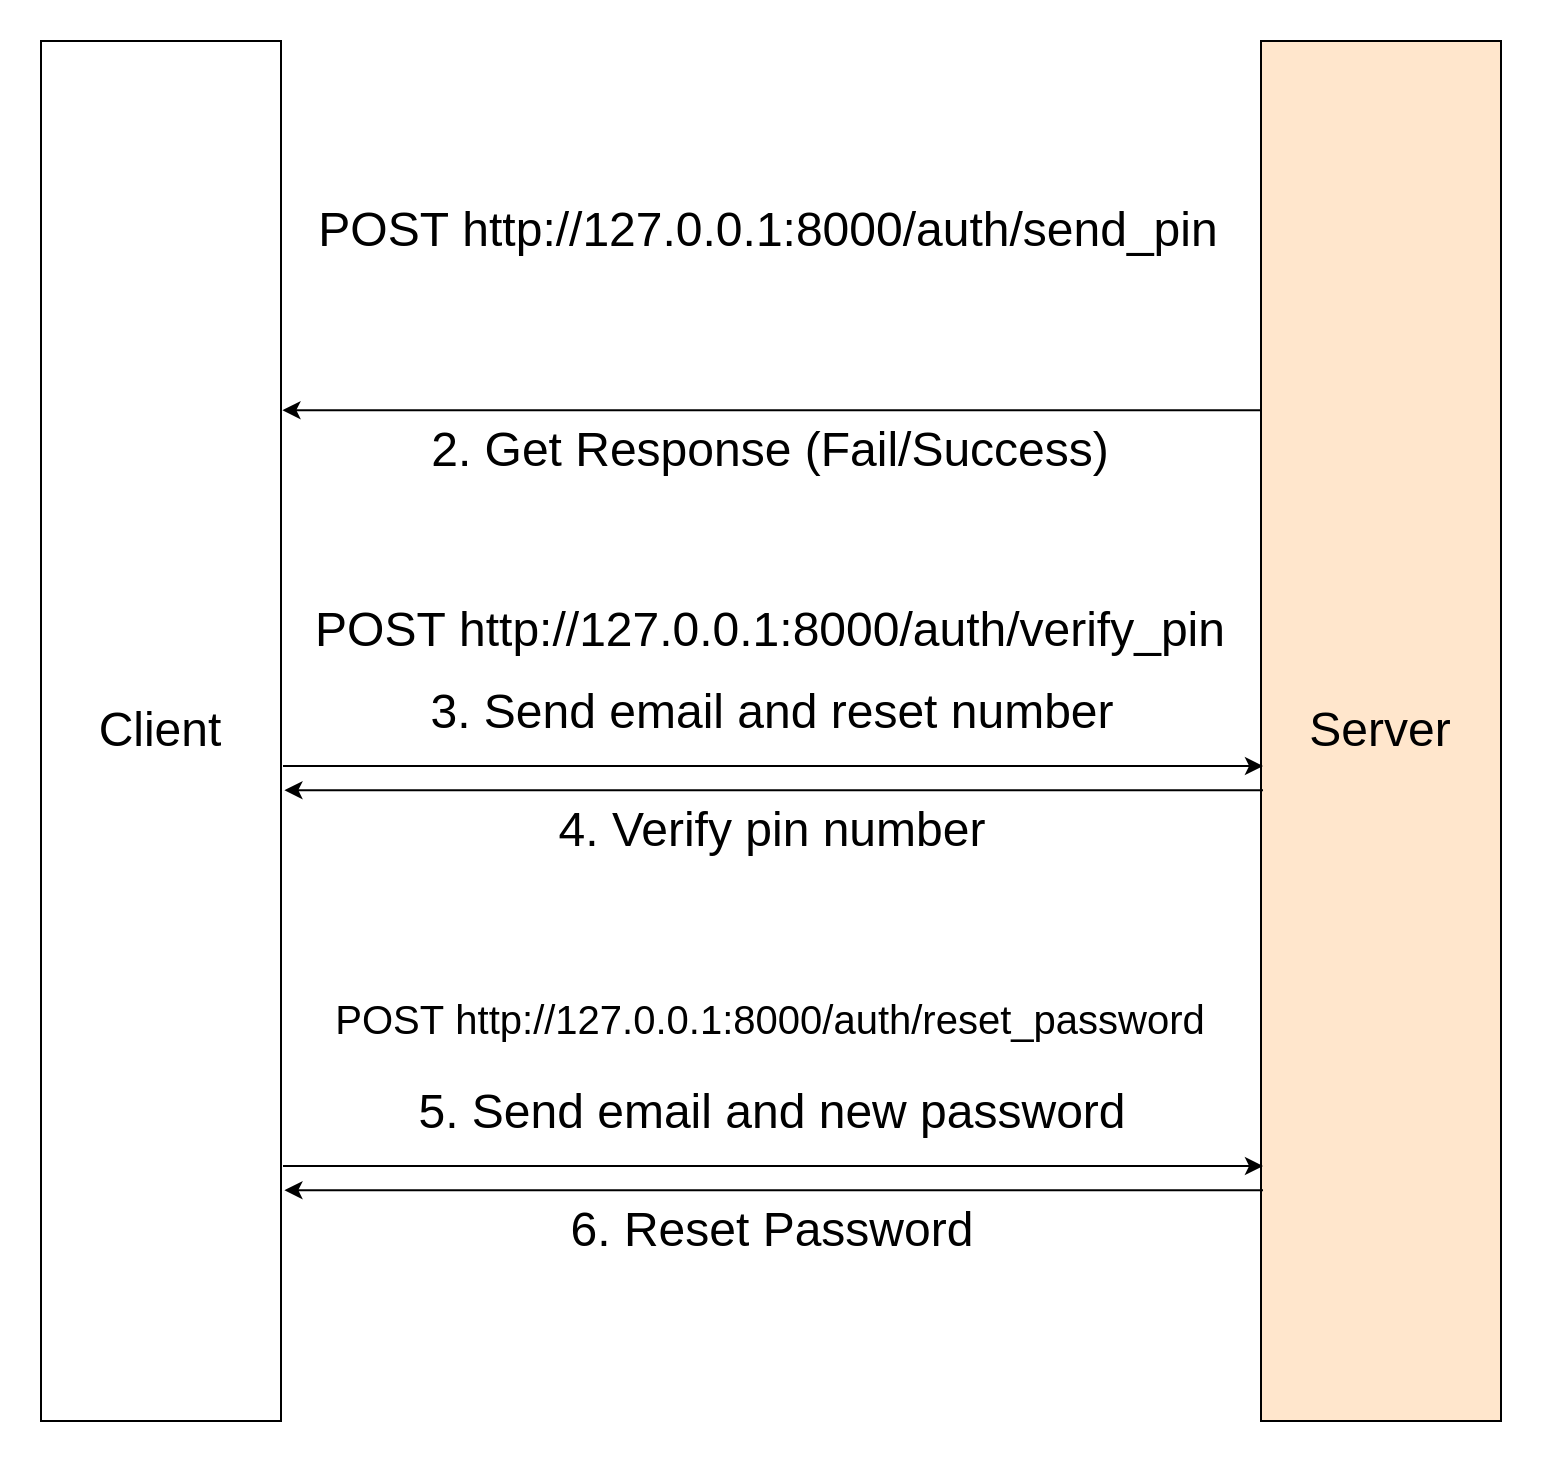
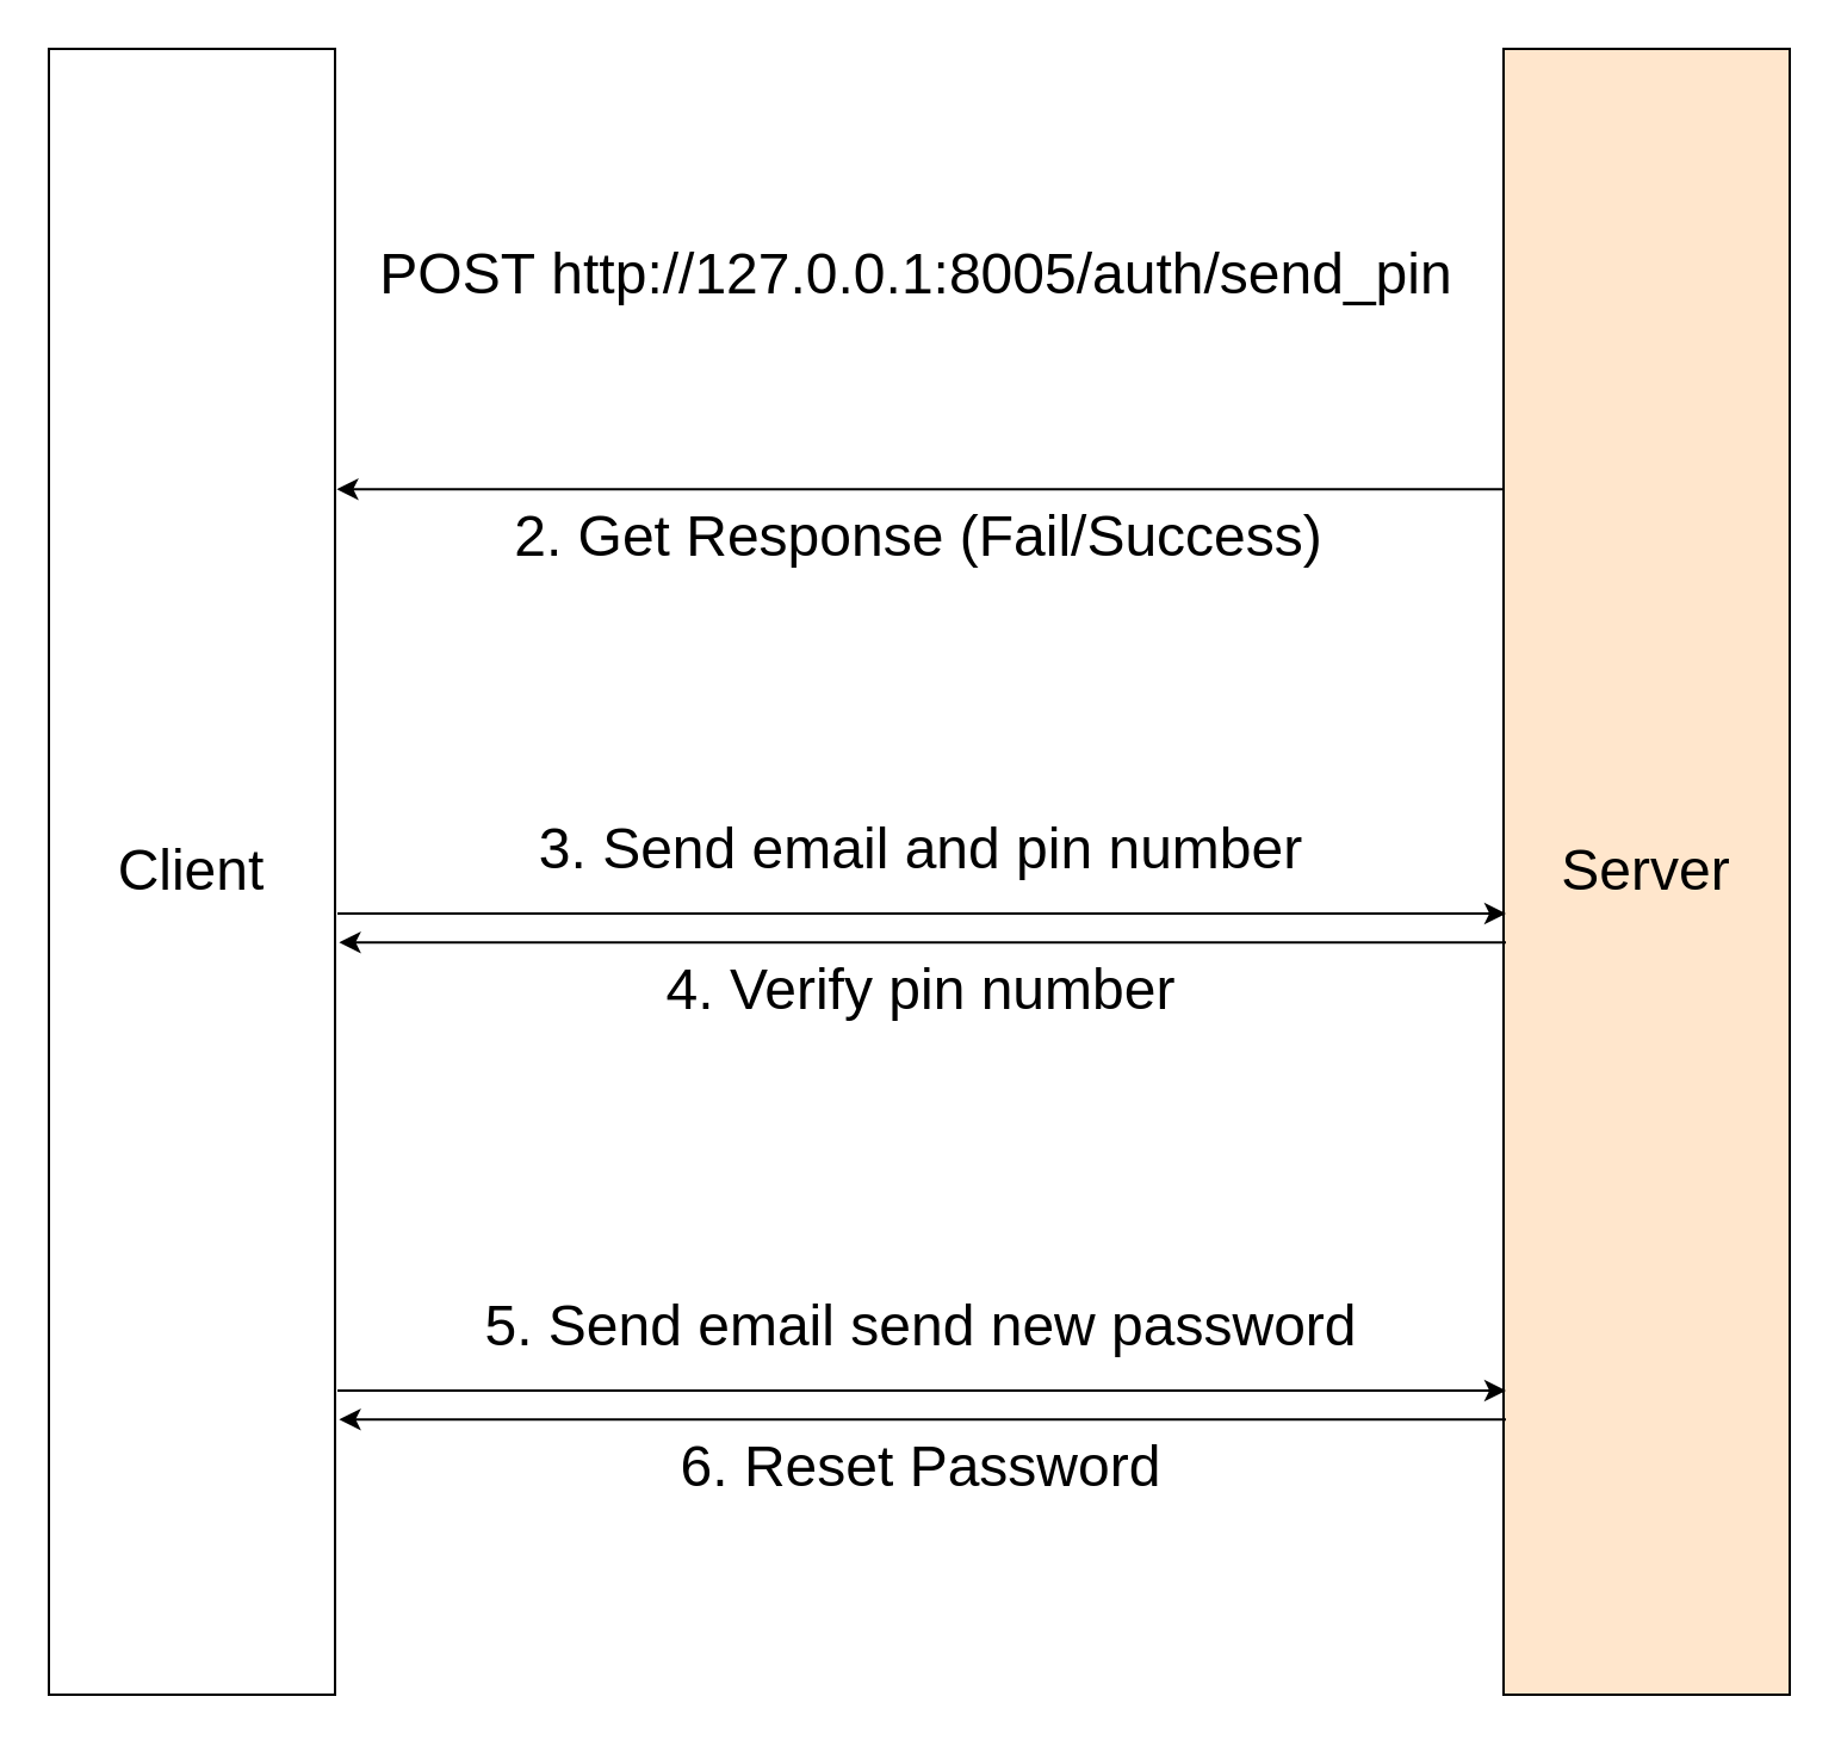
- <mxCell id="4" value="POST&amp;nbsp;http://127.0.0.1:8000/auth/send_pin" style="text;html=1;strokeColor=none;fillColor=none;align=center;verticalAlign=middle;whiteSpace=wrap;rounded=0;fontSize=24;" vertex="1" parent="1"><mxGeometry x="139" y="100" width="490" height="30" as="geometry" /></mxCell>
+ <mxCell id="4" value="POST&amp;nbsp;http://127.0.0.1:8005/auth/send_pin" style="text;html=1;strokeColor=none;fillColor=none;align=center;verticalAlign=middle;whiteSpace=wrap;rounded=0;fontSize=24;" vertex="1" parent="1"><mxGeometry x="139" y="100" width="490" height="30" as="geometry" /></mxCell>
- <mxCell id="8" value="POST&amp;nbsp;http://127.0.0.1:8000/auth/verify_pin" style="text;html=1;strokeColor=none;fillColor=none;align=center;verticalAlign=middle;whiteSpace=wrap;rounded=0;fontSize=24;" vertex="1" parent="1"><mxGeometry x="140" y="300" width="490" height="30" as="geometry" /></mxCell>
- <mxCell id="9" value="3. Send email and reset number" style="text;html=1;strokeColor=none;fillColor=none;align=center;verticalAlign=middle;whiteSpace=wrap;rounded=0;fontSize=24;" vertex="1" parent="1"><mxGeometry x="141" y="341" width="490" height="30" as="geometry" /></mxCell>
+ <mxCell id="9" value="3. Send email and pin number" style="text;html=1;strokeColor=none;fillColor=none;align=center;verticalAlign=middle;whiteSpace=wrap;rounded=0;fontSize=24;" vertex="1" parent="1"><mxGeometry x="141" y="341" width="490" height="30" as="geometry" /></mxCell>
- <mxCell id="13" value="&lt;font style=&quot;font-size: 20px;&quot;&gt;POST&amp;nbsp;http://127.0.0.1:8000/auth/reset_password&lt;/font&gt;" style="text;html=1;strokeColor=none;fillColor=none;align=center;verticalAlign=middle;whiteSpace=wrap;rounded=0;fontSize=24;" vertex="1" parent="1"><mxGeometry x="140" y="494" width="490" height="30" as="geometry" /></mxCell>
- <mxCell id="14" value="5. Send email and new password" style="text;html=1;strokeColor=none;fillColor=none;align=center;verticalAlign=middle;whiteSpace=wrap;rounded=0;fontSize=24;" vertex="1" parent="1"><mxGeometry x="141" y="541" width="490" height="30" as="geometry" /></mxCell>
+ <mxCell id="14" value="5. Send email send new password" style="text;html=1;strokeColor=none;fillColor=none;align=center;verticalAlign=middle;whiteSpace=wrap;rounded=0;fontSize=24;" vertex="1" parent="1"><mxGeometry x="141" y="541" width="490" height="30" as="geometry" /></mxCell>
